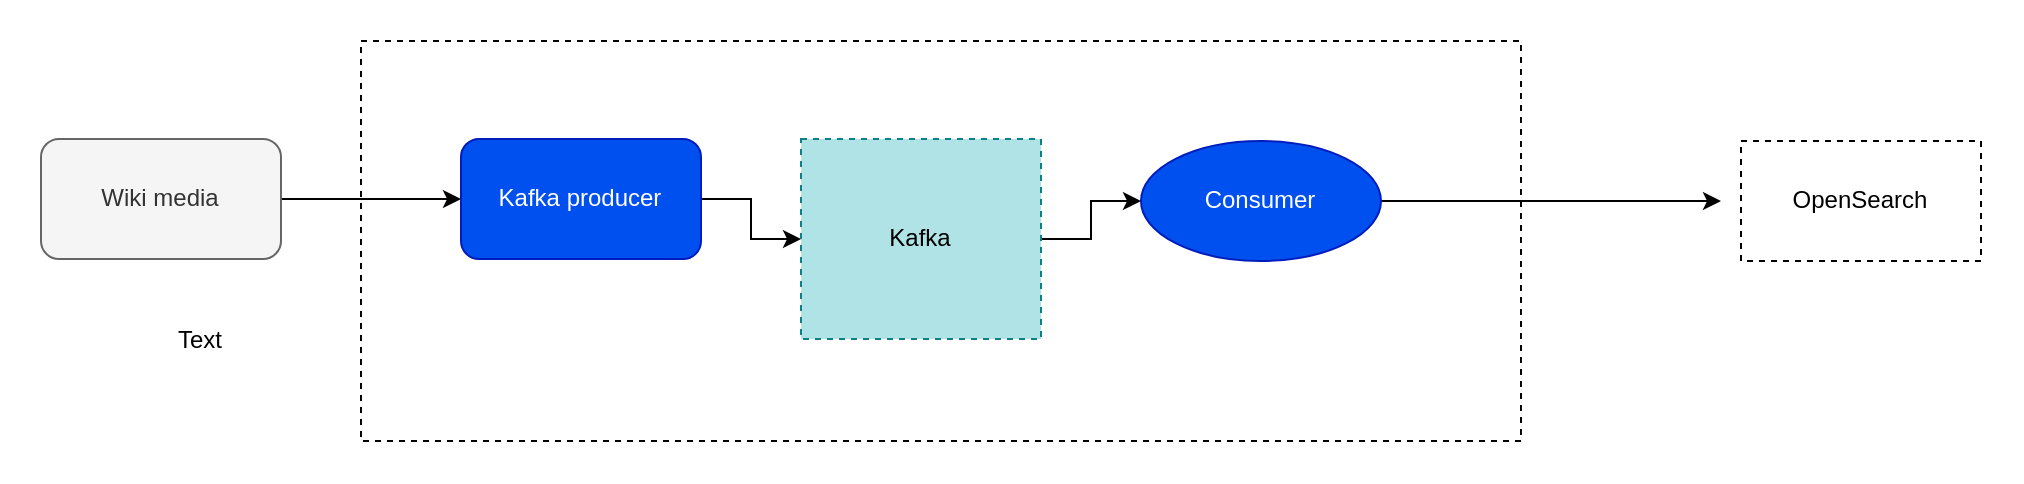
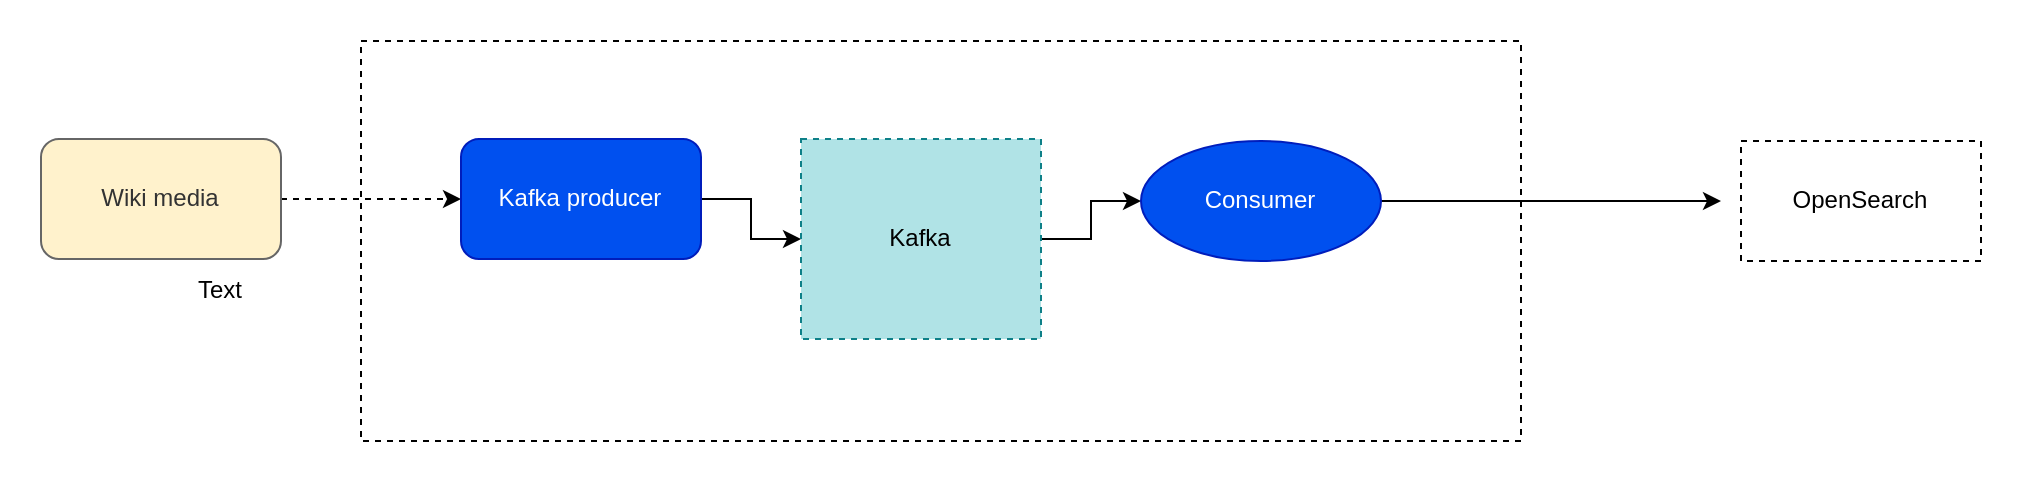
- <mxCell id="4" value="Wiki media" style="rounded=1;whiteSpace=wrap;html=1;fillColor=#f5f5f5;fontColor=#333333;strokeColor=#666666;" vertex="1" parent="1"><mxGeometry x="20" y="69" width="120" height="60" as="geometry" /></mxCell>
+ <mxCell id="4" value="Wiki media" style="rounded=1;whiteSpace=wrap;html=1;fillColor=#fff2cc;fontColor=#333333;strokeColor=#666666;" vertex="1" parent="1"><mxGeometry x="20" y="69" width="120" height="60" as="geometry" /></mxCell>
- <mxCell id="3" style="edgeStyle=orthogonalEdgeStyle;rounded=0;orthogonalLoop=1;jettySize=auto;html=1;entryX=0;entryY=0.5;entryDx=0;entryDy=0;" edge="1" parent="1" source="4" target="6"><mxGeometry relative="1" as="geometry" /></mxCell>
+ <mxCell id="3" style="edgeStyle=orthogonalEdgeStyle;rounded=0;orthogonalLoop=1;jettySize=auto;html=1;entryX=0;entryY=0.5;entryDx=0;entryDy=0;dashed=1;" edge="1" parent="1" source="4" target="6"><mxGeometry relative="1" as="geometry" /></mxCell>
- <mxCell id="7" value="Text" style="text;html=1;strokeColor=none;fillColor=none;align=center;verticalAlign=middle;whiteSpace=wrap;rounded=0;" vertex="1" parent="1"><mxGeometry x="70" y="155" width="60" height="30" as="geometry" /></mxCell>
+ <mxCell id="7" value="Text" style="text;html=1;strokeColor=none;fillColor=none;align=center;verticalAlign=middle;whiteSpace=wrap;rounded=0;" vertex="1" parent="1"><mxGeometry x="80" y="130" width="60" height="30" as="geometry" /></mxCell>
